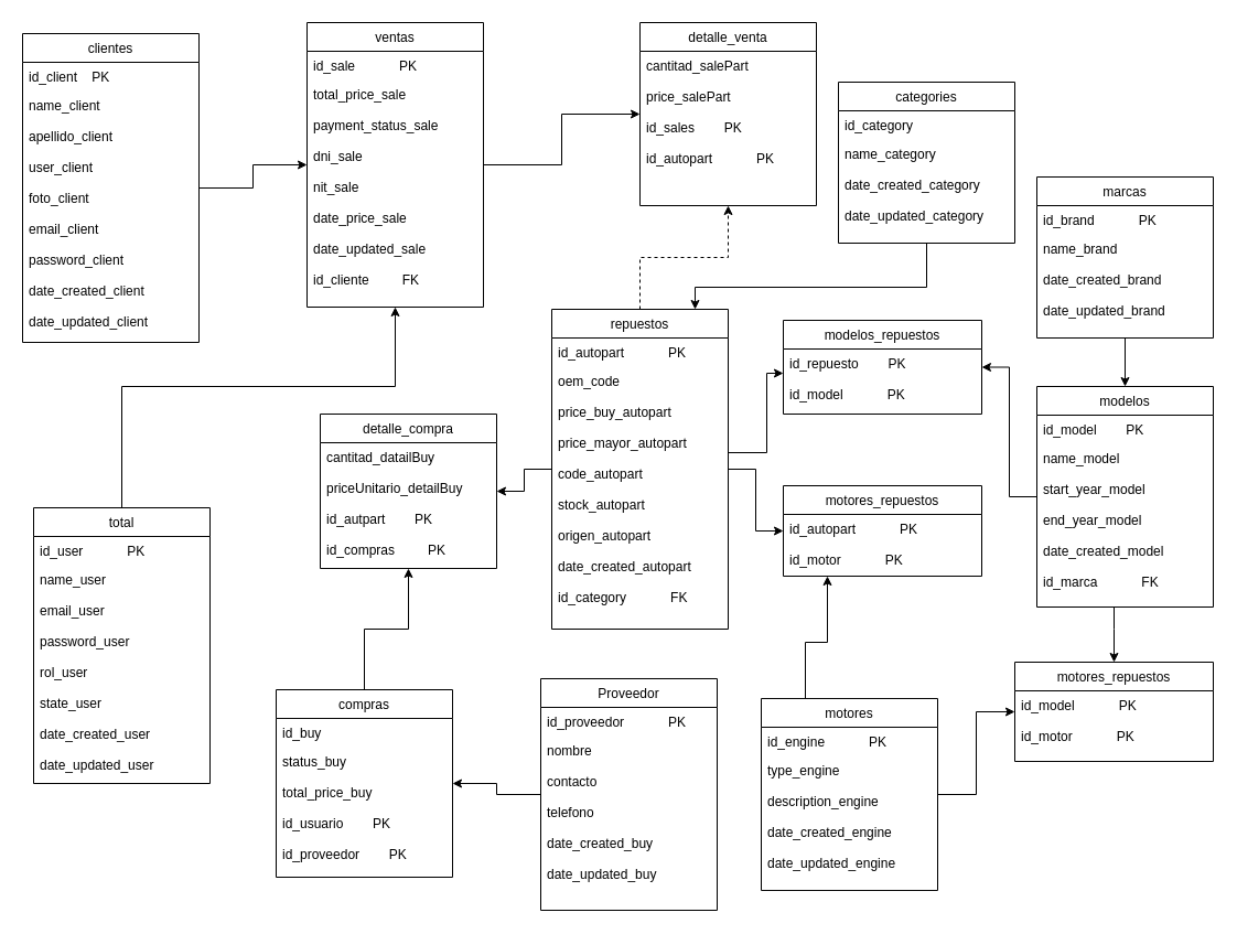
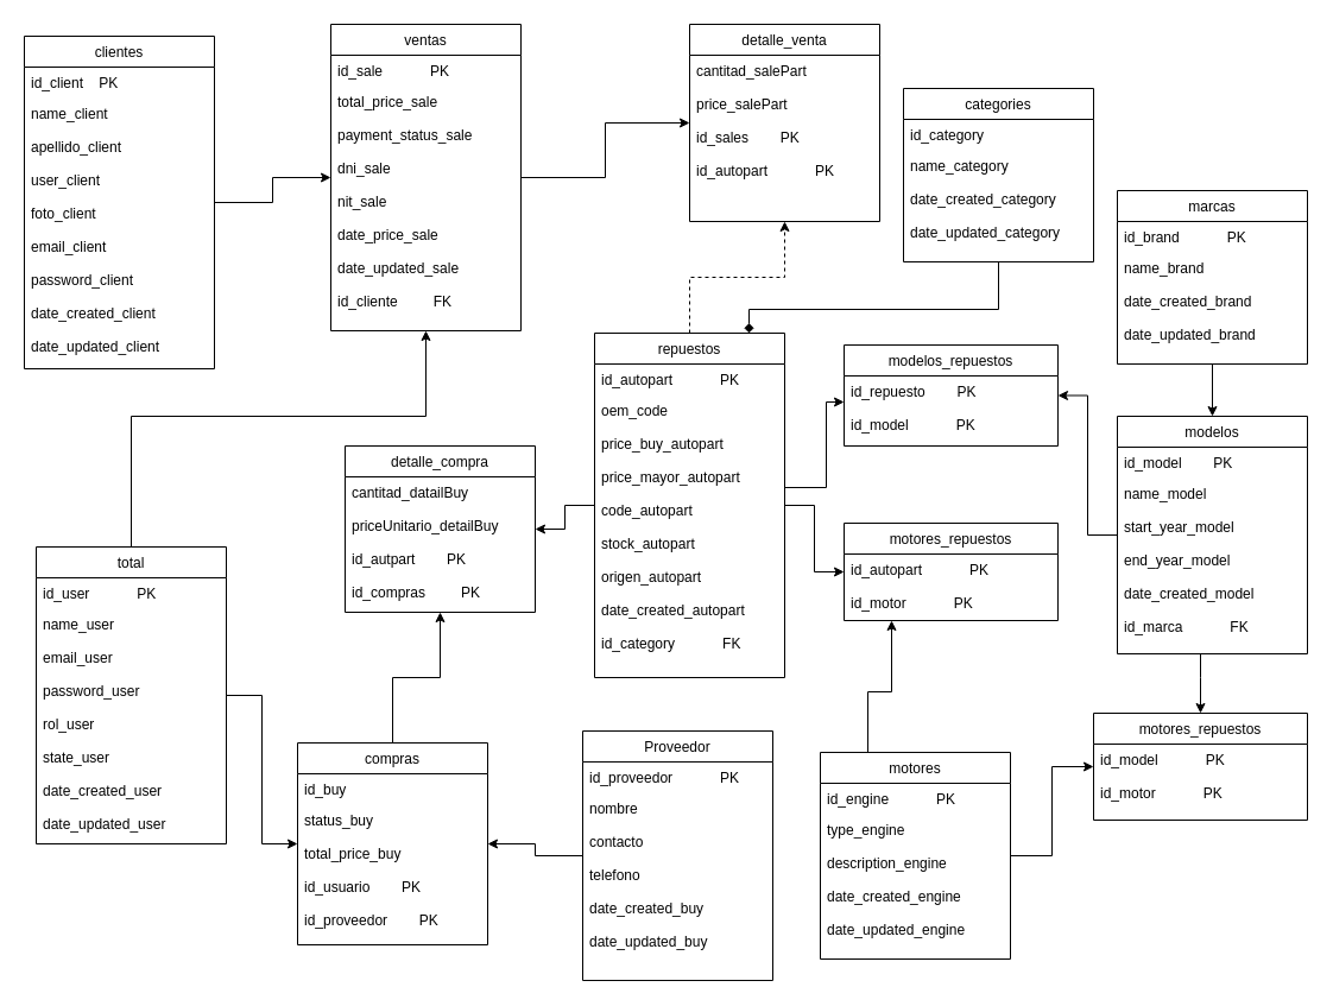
- <mxCell id="60" style="edgeStyle=orthogonalEdgeStyle;rounded=0;orthogonalLoop=1;jettySize=auto;html=1;" edge="1" parent="1" source="61" target="50"><mxGeometry relative="1" as="geometry"><Array as="points"><mxPoint x="840" y="260" /><mxPoint x="630" y="260" /></Array></mxGeometry></mxCell>
+ <mxCell id="60" style="edgeStyle=orthogonalEdgeStyle;rounded=0;orthogonalLoop=1;jettySize=auto;html=1;endArrow=diamond;" edge="1" parent="1" source="61" target="50"><mxGeometry relative="1" as="geometry"><Array as="points"><mxPoint x="840" y="260" /><mxPoint x="630" y="260" /></Array></mxGeometry></mxCell>
+ <mxCell id="24" style="edgeStyle=orthogonalEdgeStyle;rounded=0;orthogonalLoop=1;jettySize=auto;html=1;" edge="1" parent="1" source="25" target="35"><mxGeometry relative="1" as="geometry" /></mxCell>
